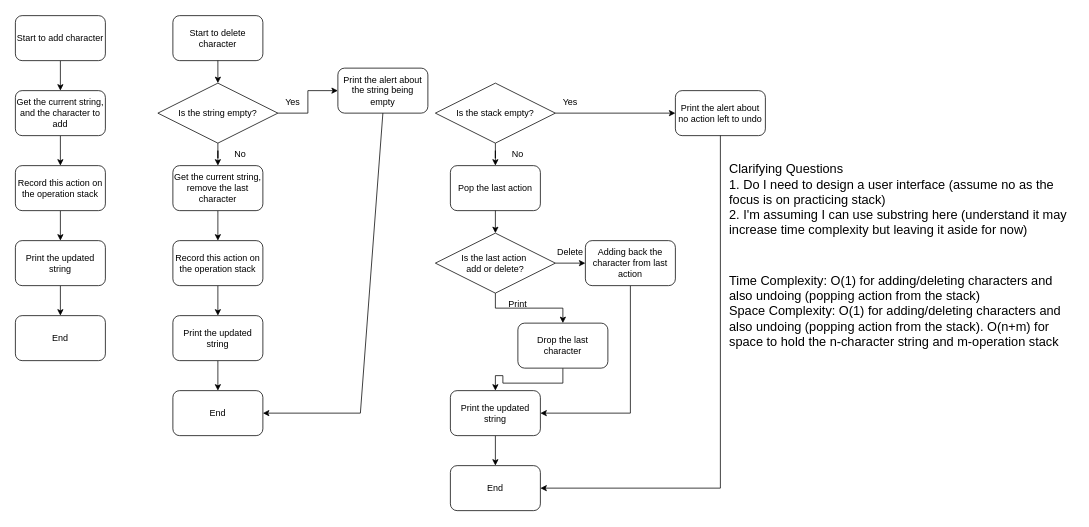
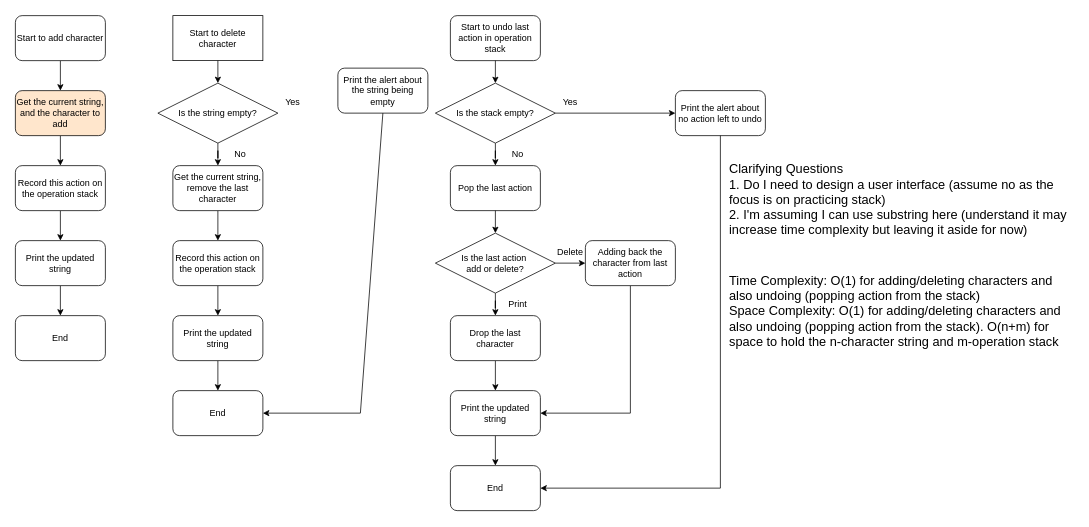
- <mxCell id="11" value="Start to delete character" style="rounded=1;whiteSpace=wrap;html=1;" vertex="1" parent="1"><mxGeometry x="230" y="20" width="120" height="60" as="geometry" /></mxCell>
+ <mxCell id="11" value="Start to delete character" style="whiteSpace=wrap;html=1;rounded=0;" vertex="1" parent="1"><mxGeometry x="230" y="20" width="120" height="60" as="geometry" /></mxCell>
+ <mxCell id="26" value="Start to undo last action in operation stack" style="rounded=1;whiteSpace=wrap;html=1;" vertex="1" parent="1"><mxGeometry x="600" y="20" width="120" height="60" as="geometry" /></mxCell>
+ <mxCell id="36" value="" style="endArrow=classic;html=1;rounded=0;exitX=0.5;exitY=1;exitDx=0;exitDy=0;entryX=0.5;entryY=0;entryDx=0;entryDy=0;" edge="1" parent="1" source="26" target="35"><mxGeometry width="50" height="50" relative="1" as="geometry"><mxPoint x="780" y="340" as="sourcePoint" /><mxPoint x="830" y="290" as="targetPoint" /></mxGeometry></mxCell>
- <mxCell id="20" value="" style="edgeStyle=orthogonalEdgeStyle;rounded=0;orthogonalLoop=1;jettySize=auto;html=1;" edge="1" parent="1" source="21" target="24"><mxGeometry relative="1" as="geometry" /></mxCell>
- <mxCell id="5" value="Get the current string, and the character to add" style="rounded=1;whiteSpace=wrap;html=1;" vertex="1" parent="1"><mxGeometry x="20" y="120" width="120" height="60" as="geometry" /></mxCell>
+ <mxCell id="5" value="Get the current string, and the character to add" style="rounded=1;whiteSpace=wrap;html=1;fillColor=#ffe6cc;" vertex="1" parent="1"><mxGeometry x="20" y="120" width="120" height="60" as="geometry" /></mxCell>
- <mxCell id="29" value="Drop the last character" style="whiteSpace=wrap;html=1;rounded=1;" vertex="1" parent="1"><mxGeometry x="690" y="430" width="120" height="60" as="geometry" /></mxCell>
+ <mxCell id="29" value="Drop the last character" style="whiteSpace=wrap;html=1;rounded=1;" vertex="1" parent="1"><mxGeometry x="600" y="420" width="120" height="60" as="geometry" /></mxCell>
